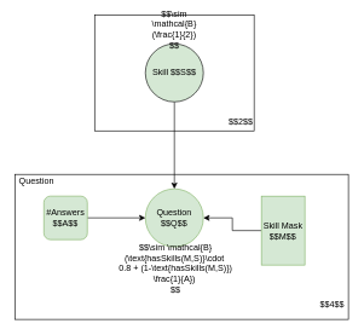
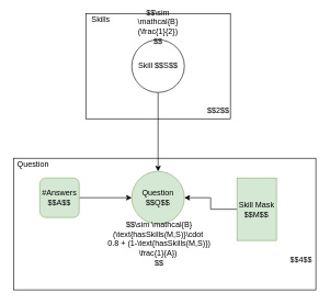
+ <mxCell id="16" value="Skills" style="text;html=1;strokeColor=none;fillColor=none;align=center;verticalAlign=middle;whiteSpace=wrap;rounded=0;" vertex="1" parent="1"><mxGeometry x="133" y="20" width="40" height="20" as="geometry" /></mxCell>
- <mxCell id="5" value="Skill&amp;nbsp;$$S$$" style="ellipse;whiteSpace=wrap;html=1;aspect=fixed;fillColor=#d5e8d4;" parent="1" vertex="1"><mxGeometry x="200" y="60" width="80" height="80" as="geometry" /></mxCell>
+ <mxCell id="5" value="Skill&amp;nbsp;$$S$$" style="ellipse;whiteSpace=wrap;html=1;aspect=fixed;" parent="1" vertex="1"><mxGeometry x="200" y="60" width="80" height="80" as="geometry" /></mxCell>
- <mxCell id="14" value="$$4$$" style="text;html=1;strokeColor=none;fillColor=none;align=center;verticalAlign=middle;whiteSpace=wrap;rounded=0;" vertex="1" parent="1"><mxGeometry x="438" y="410" width="40" height="20" as="geometry" /></mxCell>
+ <mxCell id="14" value="$$4$$" style="text;html=1;strokeColor=none;fillColor=none;align=center;verticalAlign=middle;whiteSpace=wrap;rounded=0;" vertex="1" parent="1"><mxGeometry x="438" y="385" width="40" height="20" as="geometry" /></mxCell>
